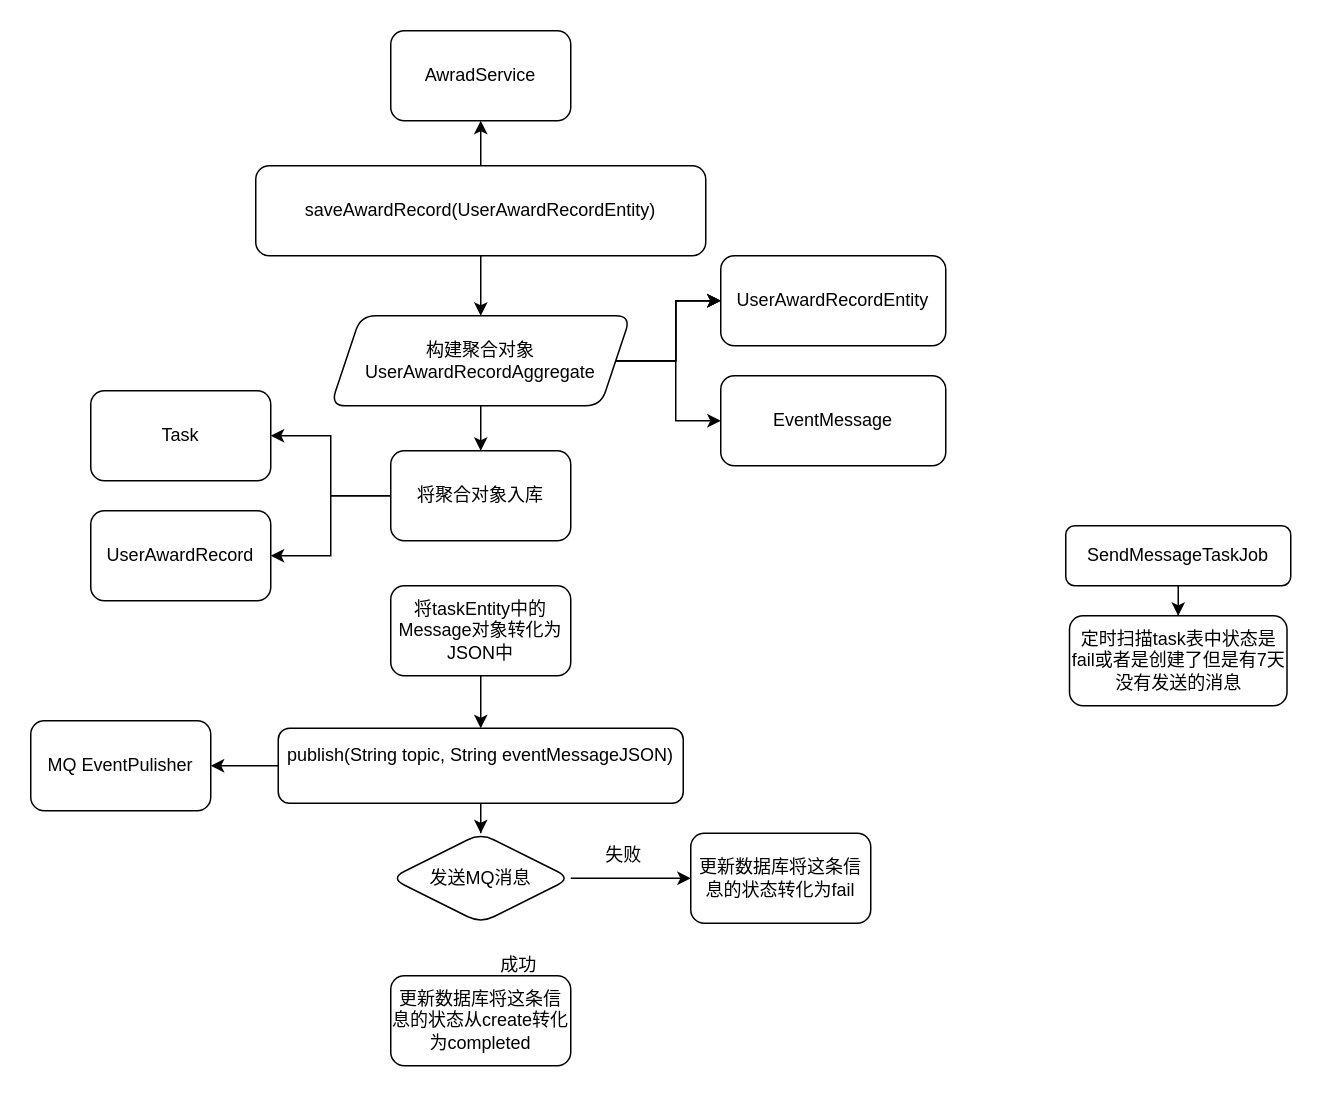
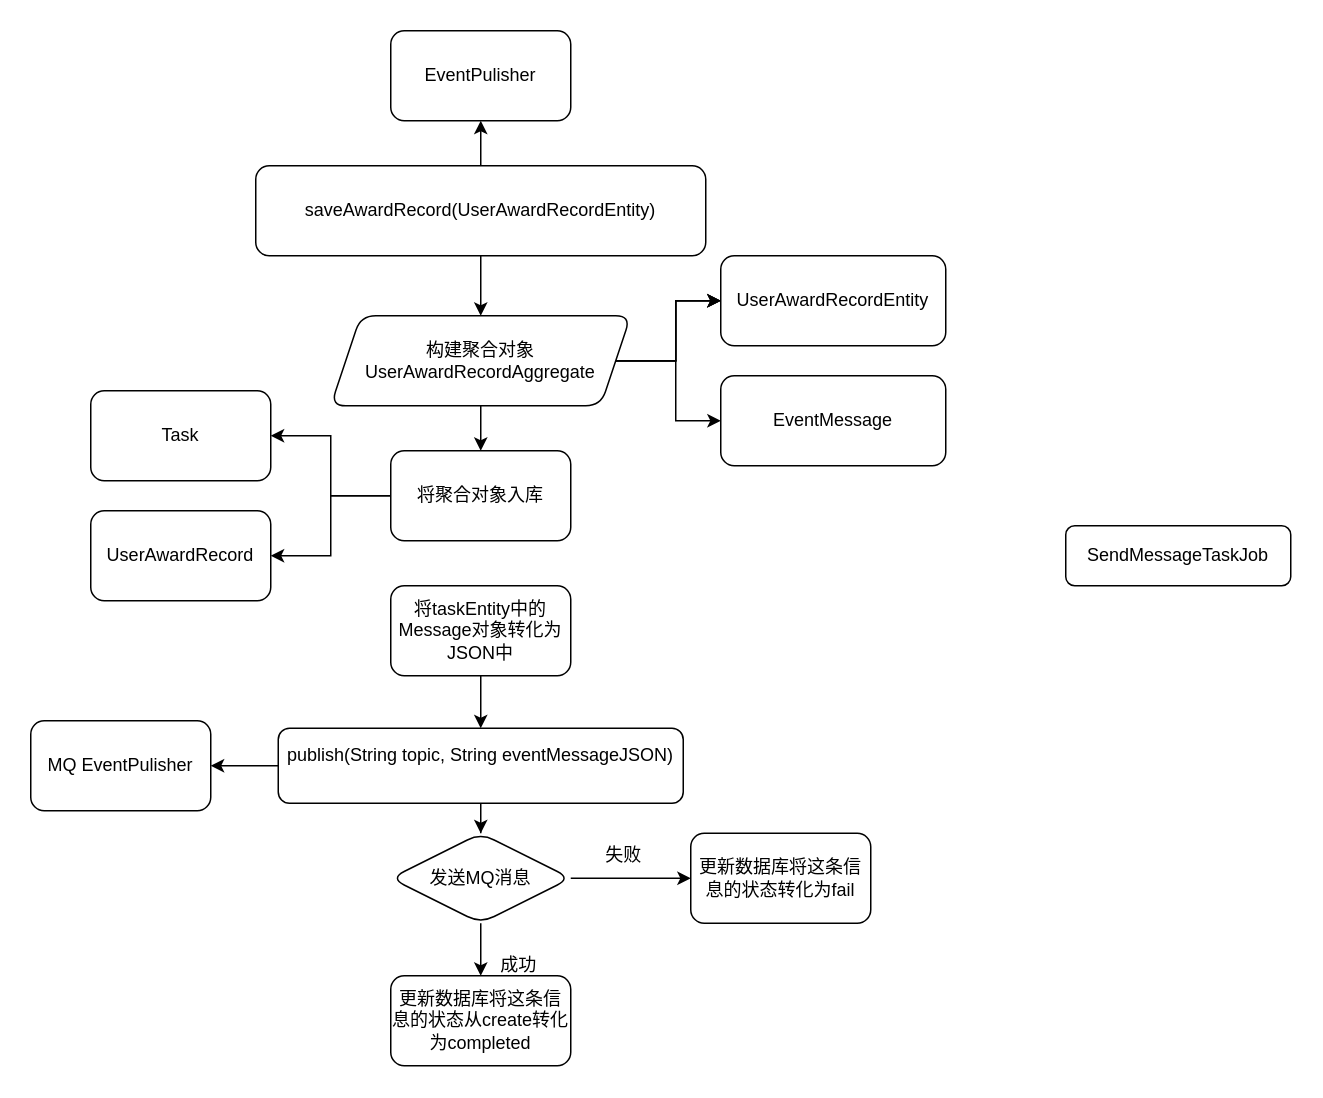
- <mxCell id="9" value="AwradService" style="whiteSpace=wrap;html=1;rounded=1;" vertex="1" parent="1"><mxGeometry x="260" y="20" width="120" height="60" as="geometry" /></mxCell>
+ <mxCell id="9" value="EventPulisher" style="whiteSpace=wrap;html=1;rounded=1;" vertex="1" parent="1"><mxGeometry x="260" y="20" width="120" height="60" as="geometry" /></mxCell>
- <mxCell id="32" value="" style="edgeStyle=orthogonalEdgeStyle;rounded=0;orthogonalLoop=1;jettySize=auto;html=1;" edge="1" parent="1" source="33" target="34"><mxGeometry relative="1" as="geometry" /></mxCell>
- <mxCell id="34" value="定时扫描task表中状态是fail或者是创建了但是有7天没有发送的消息" style="whiteSpace=wrap;html=1;rounded=1;" vertex="1" parent="1"><mxGeometry x="712.5" y="410" width="145" height="60" as="geometry" /></mxCell>
+ <mxCell id="23" value="" style="edgeStyle=orthogonalEdgeStyle;rounded=0;orthogonalLoop=1;jettySize=auto;html=1;" edge="1" parent="1" source="25" target="28"><mxGeometry relative="1" as="geometry" /></mxCell>
